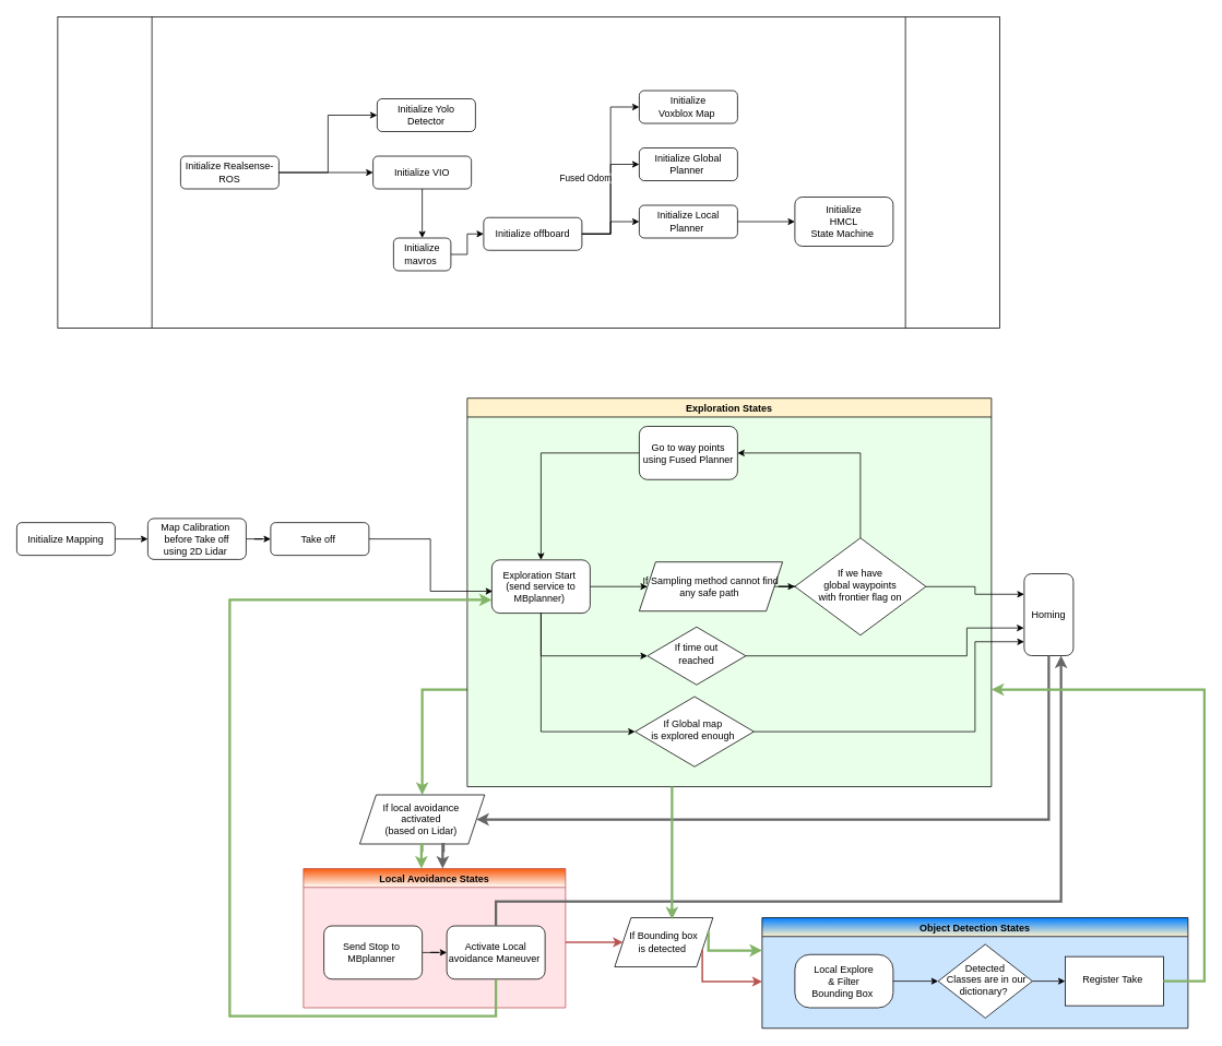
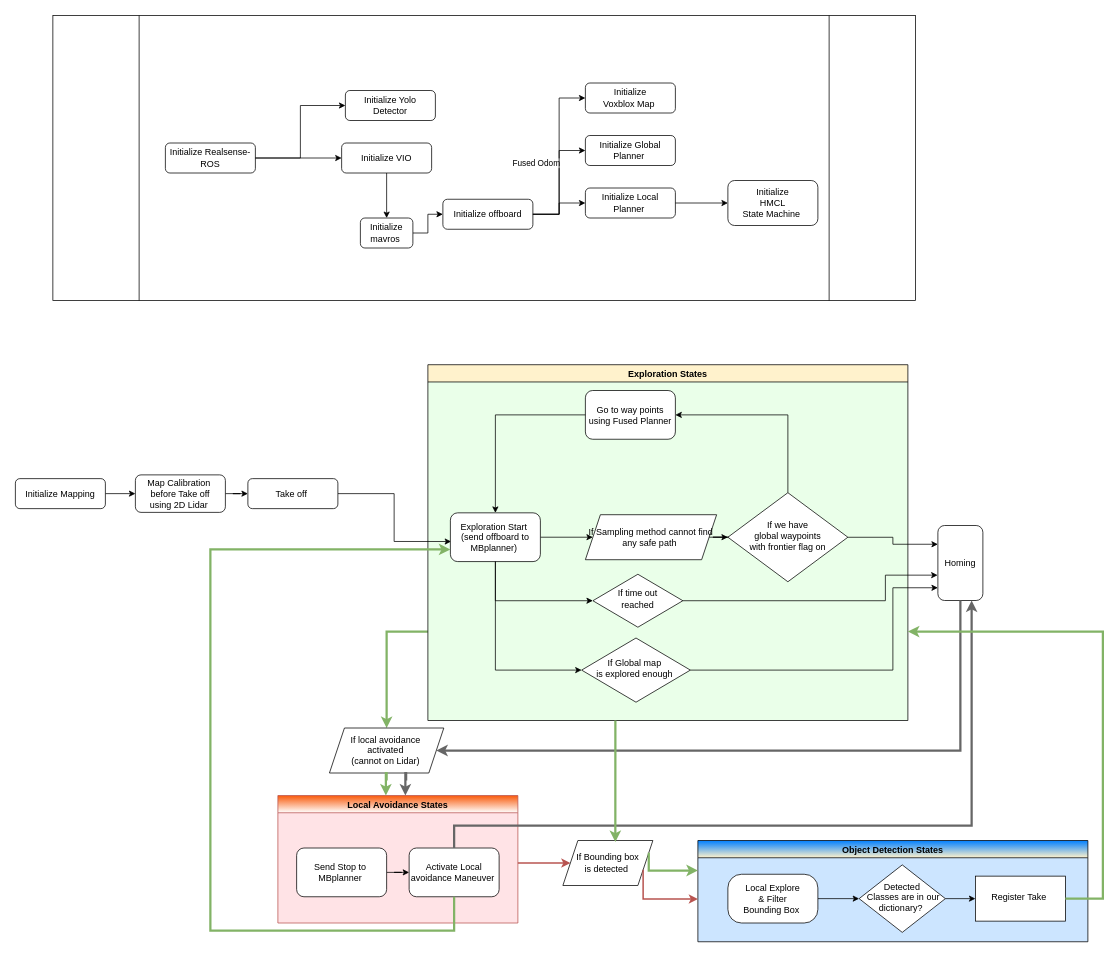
- <mxCell id="42" value="Exploration Start&amp;nbsp;&lt;br&gt;(send service to MBplanner)&amp;nbsp;" style="rounded=1;whiteSpace=wrap;html=1;fontSize=12;glass=0;strokeWidth=1;shadow=0;" vertex="1" parent="1"><mxGeometry x="600" y="683.12" width="120" height="65" as="geometry" /></mxCell>
+ <mxCell id="42" value="Exploration Start&amp;nbsp;&lt;br&gt;(send offboard to MBplanner)&amp;nbsp;" style="rounded=1;whiteSpace=wrap;html=1;fontSize=12;glass=0;strokeWidth=1;shadow=0;" vertex="1" parent="1"><mxGeometry x="600" y="683.12" width="120" height="65" as="geometry" /></mxCell>
- <mxCell id="55" value="If local avoidance&amp;nbsp;&lt;br&gt;activated&amp;nbsp;&lt;br&gt;(based on Lidar)&amp;nbsp;" style="shape=parallelogram;perimeter=parallelogramPerimeter;whiteSpace=wrap;html=1;fixedSize=1;" vertex="1" parent="1"><mxGeometry x="438.75" y="970" width="152.5" height="60" as="geometry" /></mxCell>
+ <mxCell id="55" value="If local avoidance&amp;nbsp;&lt;br&gt;activated&amp;nbsp;&lt;br&gt;(cannot on Lidar)&amp;nbsp;" style="shape=parallelogram;perimeter=parallelogramPerimeter;whiteSpace=wrap;html=1;fixedSize=1;" vertex="1" parent="1"><mxGeometry x="438.75" y="970" width="152.5" height="60" as="geometry" /></mxCell>
